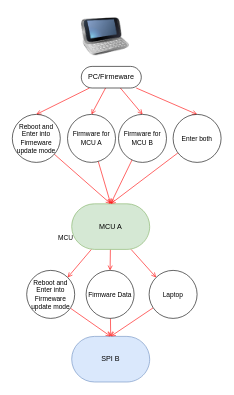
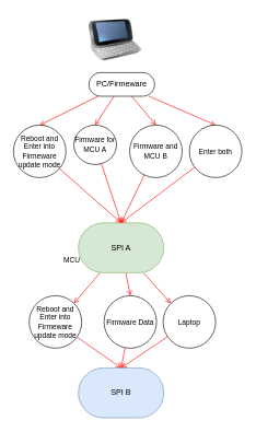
- <mxCell id="17" value="Firmware for MCU A" style="shape=ellipse;html=1;dashed=0;whiteSpace=wrap;aspect=fixed;perimeter=ellipsePerimeter;fontFamily=Helvetica;fontSize=11;fontColor=default;" vertex="1" parent="1"><mxGeometry x="112" y="190" width="80" height="80" as="geometry" /></mxCell>
+ <mxCell id="17" value="Firmware for MCU A" style="shape=ellipse;html=1;dashed=0;whiteSpace=wrap;aspect=fixed;perimeter=ellipsePerimeter;fontFamily=Helvetica;fontSize=11;fontColor=default;" vertex="1" parent="1"><mxGeometry x="112" y="190" width="65" height="60" as="geometry" /></mxCell>
- <mxCell id="19" value="Firmware for MCU B" style="shape=ellipse;html=1;dashed=0;whiteSpace=wrap;aspect=fixed;perimeter=ellipsePerimeter;fontFamily=Helvetica;fontSize=11;fontColor=default;" vertex="1" parent="1"><mxGeometry x="197" y="190" width="80" height="80" as="geometry" /></mxCell>
+ <mxCell id="19" value="Firmware and MCU B" style="shape=ellipse;html=1;dashed=0;whiteSpace=wrap;aspect=fixed;perimeter=ellipsePerimeter;fontFamily=Helvetica;fontSize=11;fontColor=default;" vertex="1" parent="1"><mxGeometry x="197" y="190" width="80" height="80" as="geometry" /></mxCell>
- <mxCell id="10" value="MCU A" style="html=1;dashed=0;whiteSpace=wrap;shape=mxgraph.dfd.start;fillColor=#d5e8d4;strokeColor=#82b366;" parent="1" vertex="1"><mxGeometry x="119" y="339" width="130" height="76" as="geometry" /></mxCell>
+ <mxCell id="10" value="SPI A" style="html=1;dashed=0;whiteSpace=wrap;shape=mxgraph.dfd.start;fillColor=#d5e8d4;strokeColor=#82b366;" parent="1" vertex="1"><mxGeometry x="119" y="339" width="130" height="76" as="geometry" /></mxCell>
- <mxCell id="25" value="Firmware Data" style="shape=ellipse;html=1;dashed=0;whiteSpace=wrap;aspect=fixed;perimeter=ellipsePerimeter;fontFamily=Helvetica;fontSize=11;fontColor=default;" vertex="1" parent="1"><mxGeometry x="143" y="450" width="80" height="80" as="geometry" /></mxCell>
+ <mxCell id="25" value="Firmware Data" style="shape=ellipse;html=1;dashed=0;whiteSpace=wrap;aspect=fixed;perimeter=ellipsePerimeter;fontFamily=Helvetica;fontSize=11;fontColor=default;" vertex="1" parent="1"><mxGeometry x="158" y="450" width="80" height="80" as="geometry" /></mxCell>
